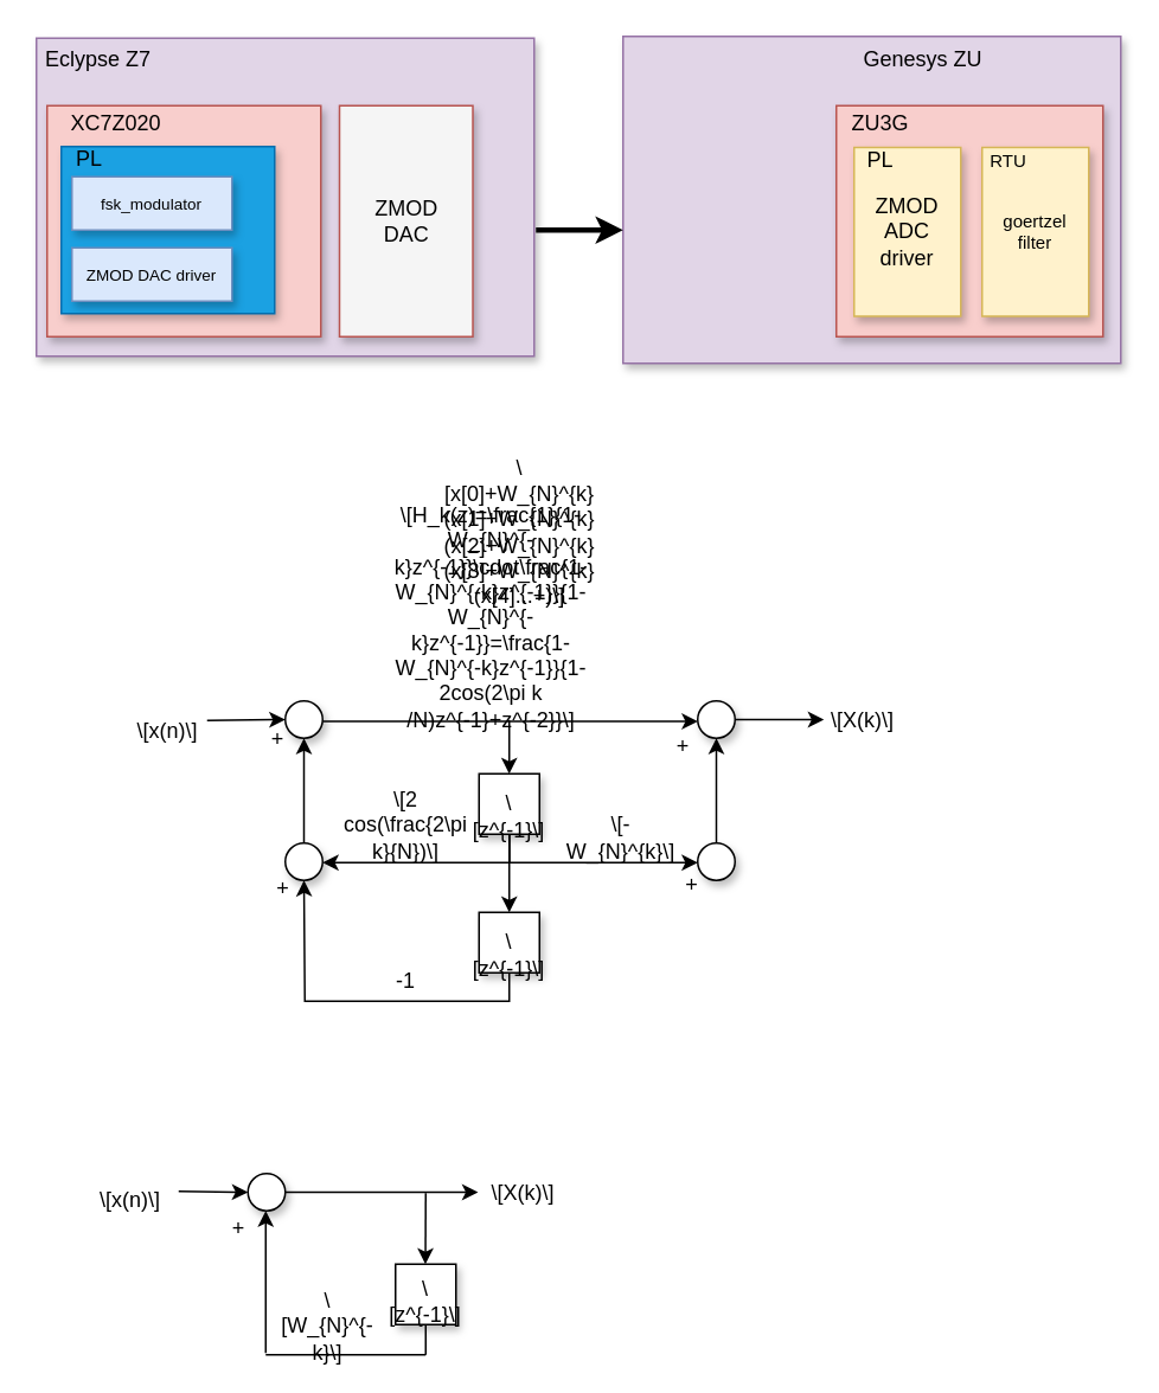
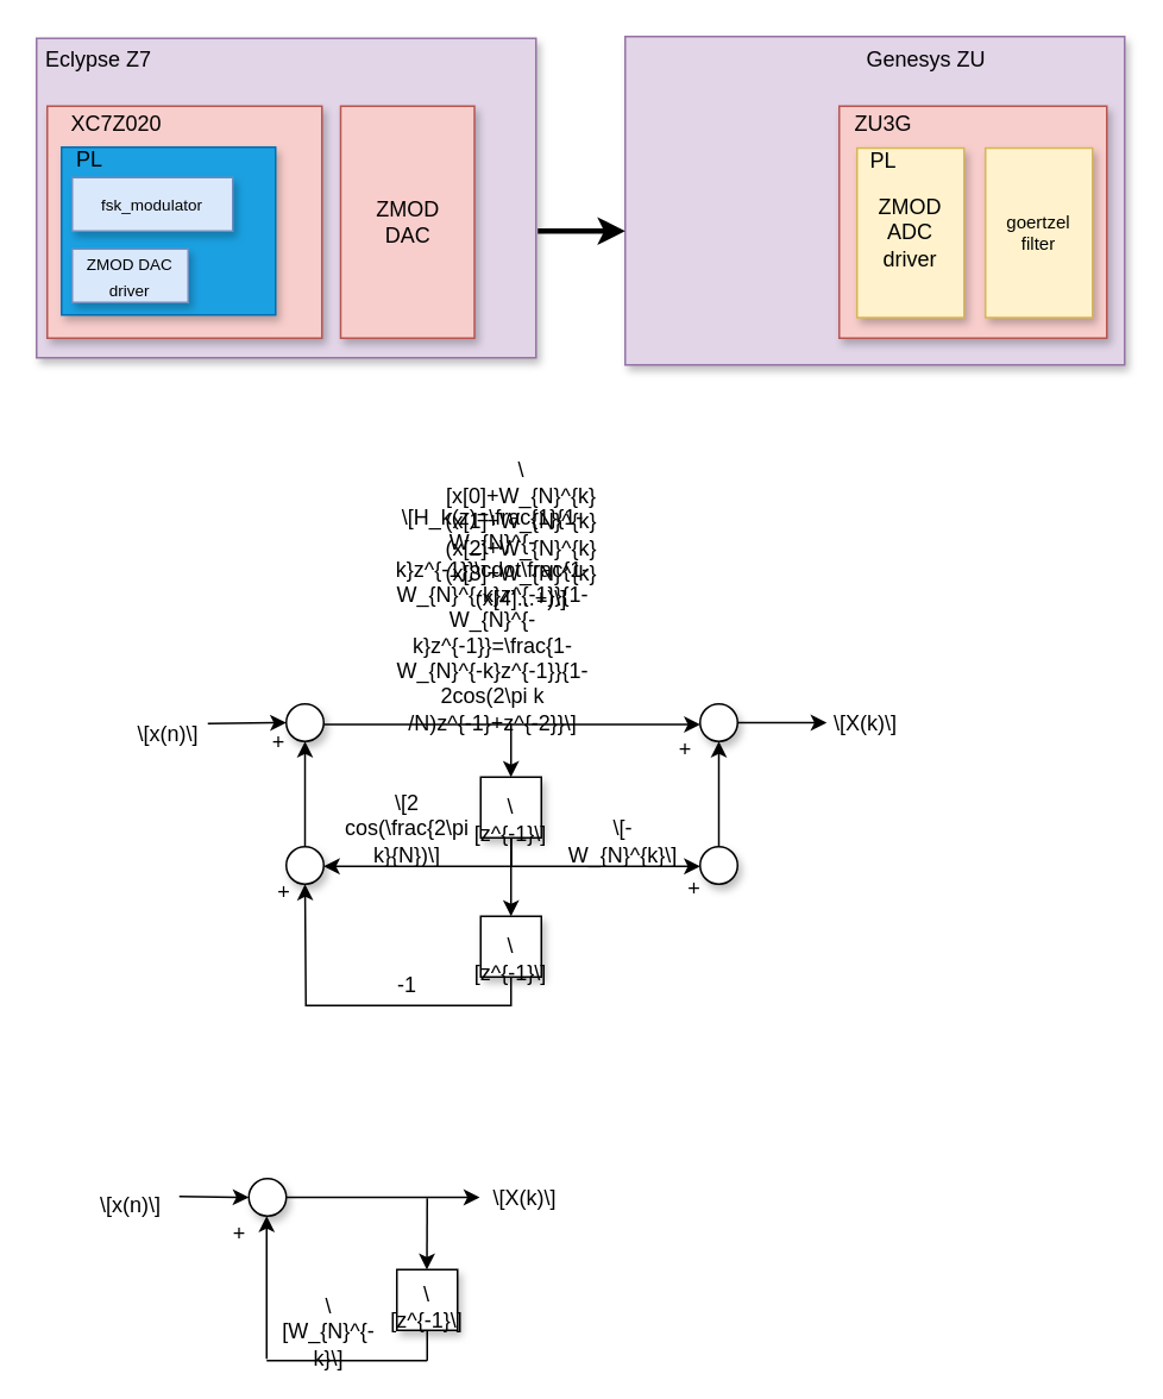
- <mxCell id="16" value="&lt;font style=&quot;font-size: 10px&quot;&gt;RTU&lt;/font&gt;" style="text;html=1;strokeColor=none;fillColor=none;align=center;verticalAlign=middle;whiteSpace=wrap;rounded=0;shadow=1;" parent="1" vertex="1"><mxGeometry x="552" y="82.5" width="30" height="15" as="geometry" /></mxCell>
- <mxCell id="9" value="&lt;div&gt;ZMOD&lt;/div&gt;&lt;div&gt;DAC&lt;br&gt;&lt;/div&gt;" style="rounded=0;whiteSpace=wrap;html=1;shadow=1;fillColor=#f5f5f5;strokeColor=#b85450;" parent="1" vertex="1"><mxGeometry x="190.5" y="59" width="75" height="130" as="geometry" /></mxCell>
+ <mxCell id="9" value="&lt;div&gt;ZMOD&lt;/div&gt;&lt;div&gt;DAC&lt;br&gt;&lt;/div&gt;" style="rounded=0;whiteSpace=wrap;html=1;shadow=1;fillColor=#f8cecc;strokeColor=#b85450;" parent="1" vertex="1"><mxGeometry x="190.5" y="59" width="75" height="130" as="geometry" /></mxCell>
- <mxCell id="8" value="&lt;font style=&quot;font-size: 9px&quot;&gt;ZMOD DAC driver&lt;/font&gt;" style="rounded=0;whiteSpace=wrap;html=1;shadow=1;fillColor=#dae8fc;strokeColor=#6c8ebf;" parent="1" vertex="1"><mxGeometry x="40" y="139" width="90" height="30" as="geometry" /></mxCell>
+ <mxCell id="8" value="&lt;font style=&quot;font-size: 9px&quot;&gt;ZMOD DAC driver&lt;/font&gt;" style="rounded=0;whiteSpace=wrap;html=1;shadow=1;fillColor=#dae8fc;strokeColor=#6c8ebf;" parent="1" vertex="1"><mxGeometry x="40" y="139" width="65" height="30" as="geometry" /></mxCell>
